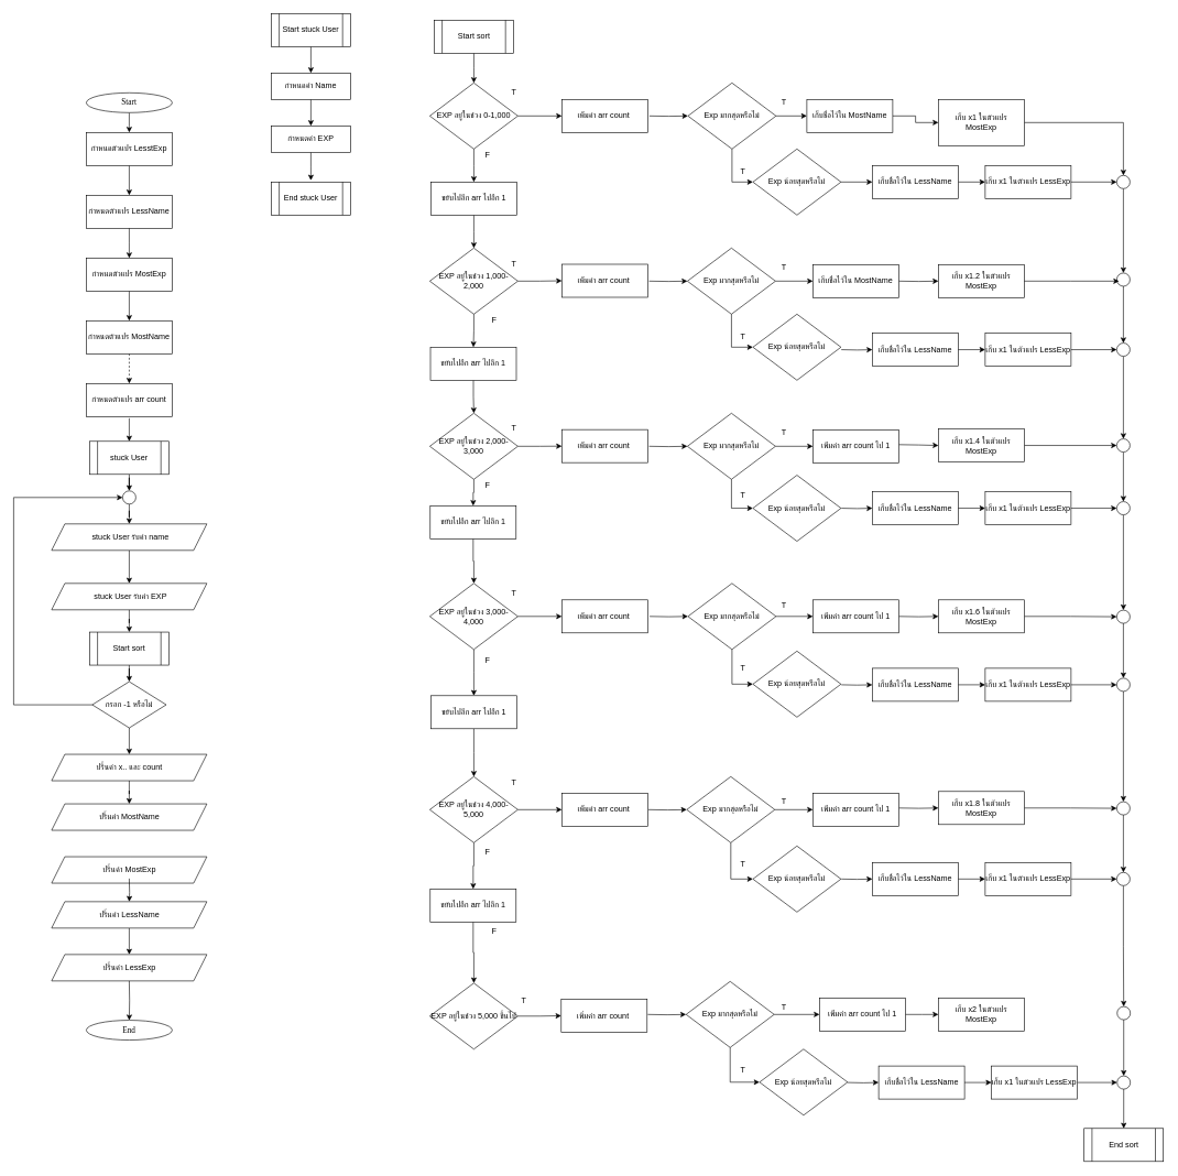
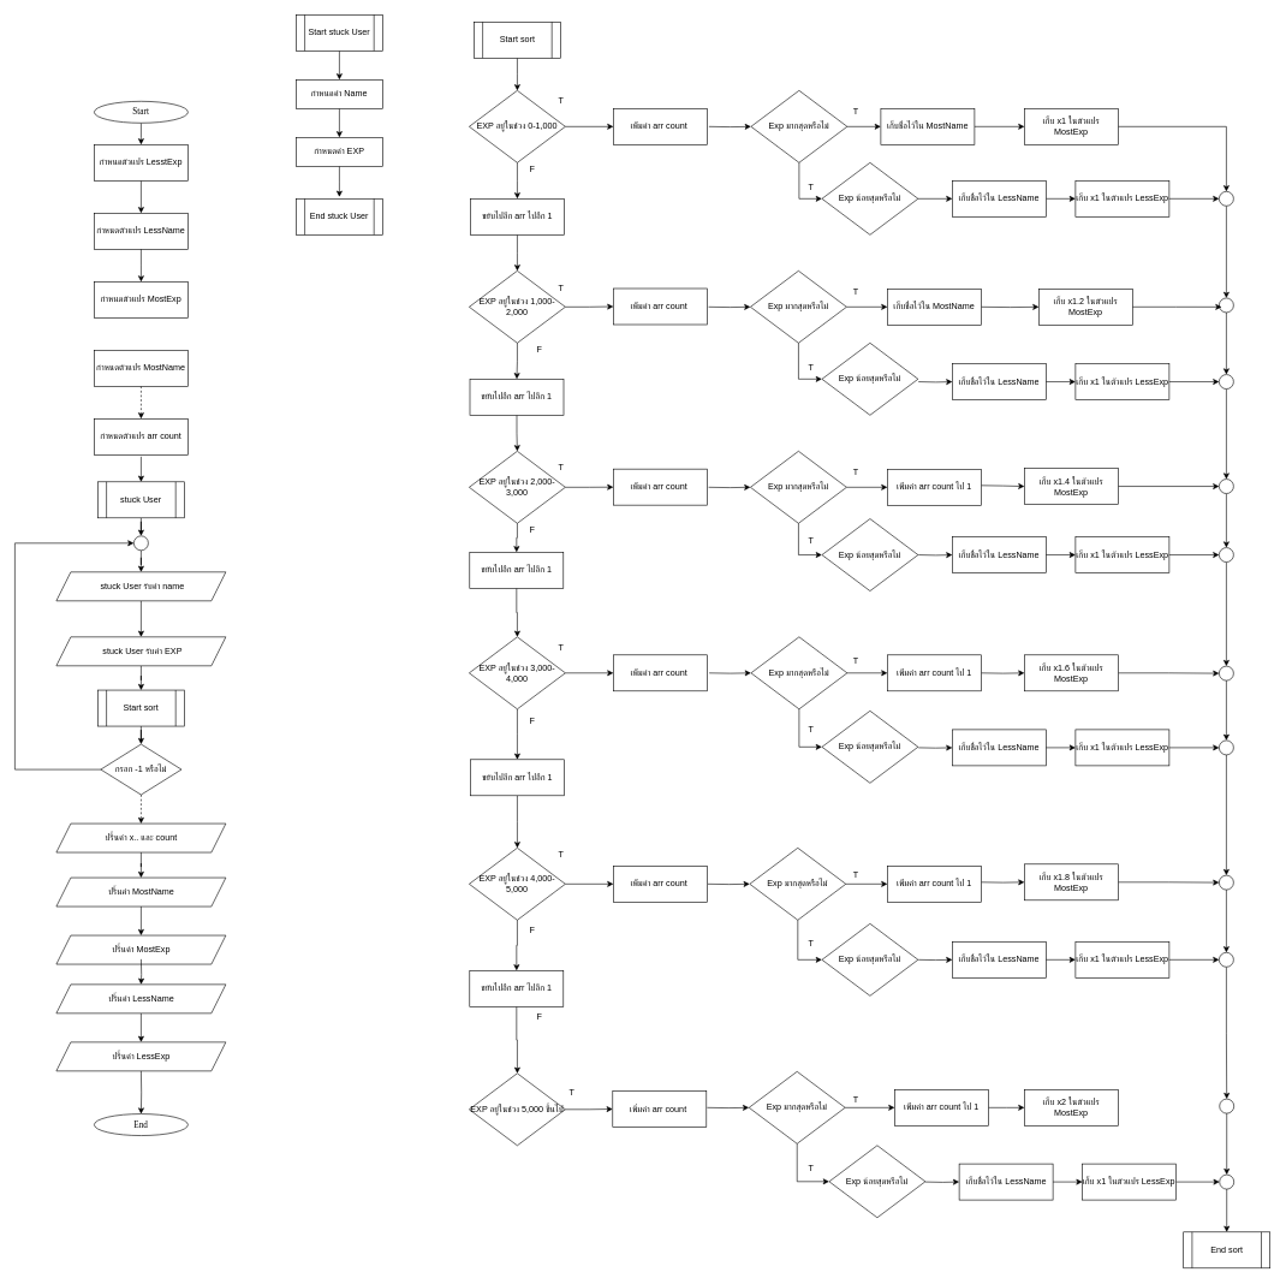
- <mxCell id="54" value="เก็บ x1 ในตัวแปร MostExp" style="rounded=0;whiteSpace=wrap;html=1;" vertex="1" parent="1"><mxGeometry x="1420" y="150" width="130" height="70" as="geometry" /></mxCell>
+ <mxCell id="54" value="เก็บ x1 ในตัวแปร MostExp" style="rounded=0;whiteSpace=wrap;html=1;" vertex="1" parent="1"><mxGeometry x="1420" y="150" width="130" height="50" as="geometry" /></mxCell>
- <mxCell id="58" value="เก็บ x1.2 ในตัวแปร MostExp" style="rounded=0;whiteSpace=wrap;html=1;" vertex="1" parent="1"><mxGeometry x="1420" y="400" width="130" height="50" as="geometry" /></mxCell>
+ <mxCell id="58" value="เก็บ x1.2 ในตัวแปร MostExp" style="rounded=0;whiteSpace=wrap;html=1;" vertex="1" parent="1"><mxGeometry x="1440" y="400" width="130" height="50" as="geometry" /></mxCell>
- <mxCell id="28" value="" style="edgeStyle=orthogonalEdgeStyle;rounded=0;orthogonalLoop=1;jettySize=auto;html=1;" edge="1" parent="1" source="29" target="26"><mxGeometry relative="1" as="geometry" /></mxCell>
- <mxCell id="20" value="" style="edgeStyle=orthogonalEdgeStyle;rounded=0;orthogonalLoop=1;jettySize=auto;html=1;" edge="1" parent="1" source="21" target="121"><mxGeometry relative="1" as="geometry" /></mxCell>
+ <mxCell id="20" value="" style="edgeStyle=orthogonalEdgeStyle;rounded=0;orthogonalLoop=1;jettySize=auto;html=1;dashed=1;" edge="1" parent="1" source="21" target="121"><mxGeometry relative="1" as="geometry" /></mxCell>
+ <mxCell id="122" value="" style="edgeStyle=orthogonalEdgeStyle;rounded=0;orthogonalLoop=1;jettySize=auto;html=1;" edge="1" parent="1" source="123" target="205"><mxGeometry relative="1" as="geometry" /></mxCell>
